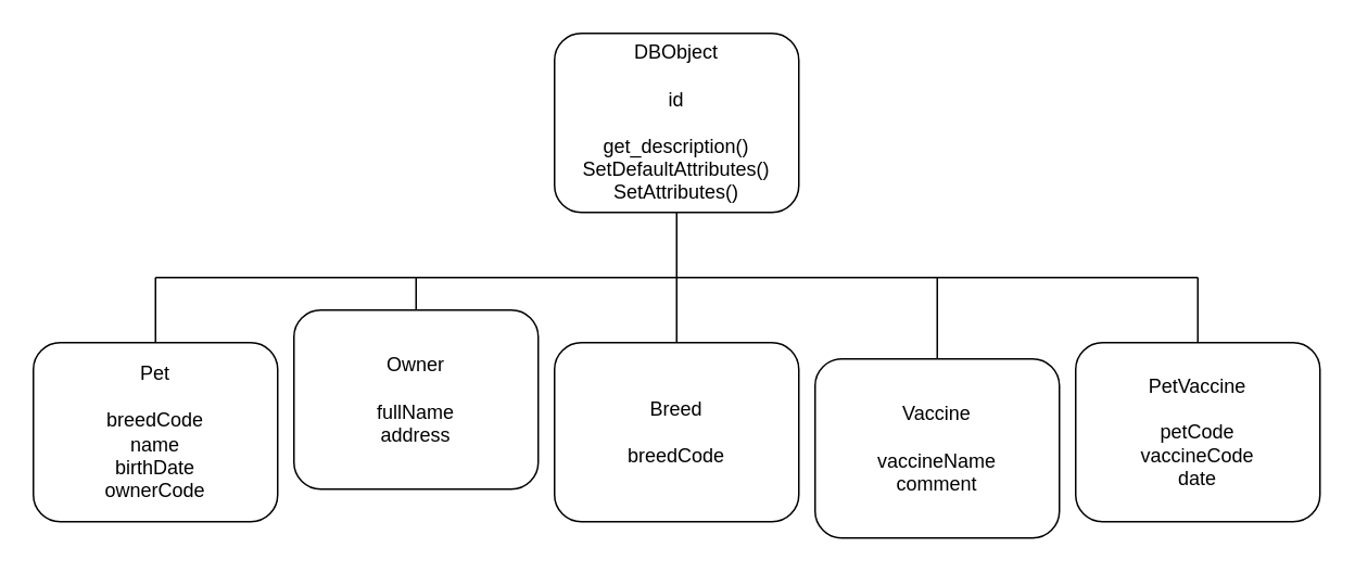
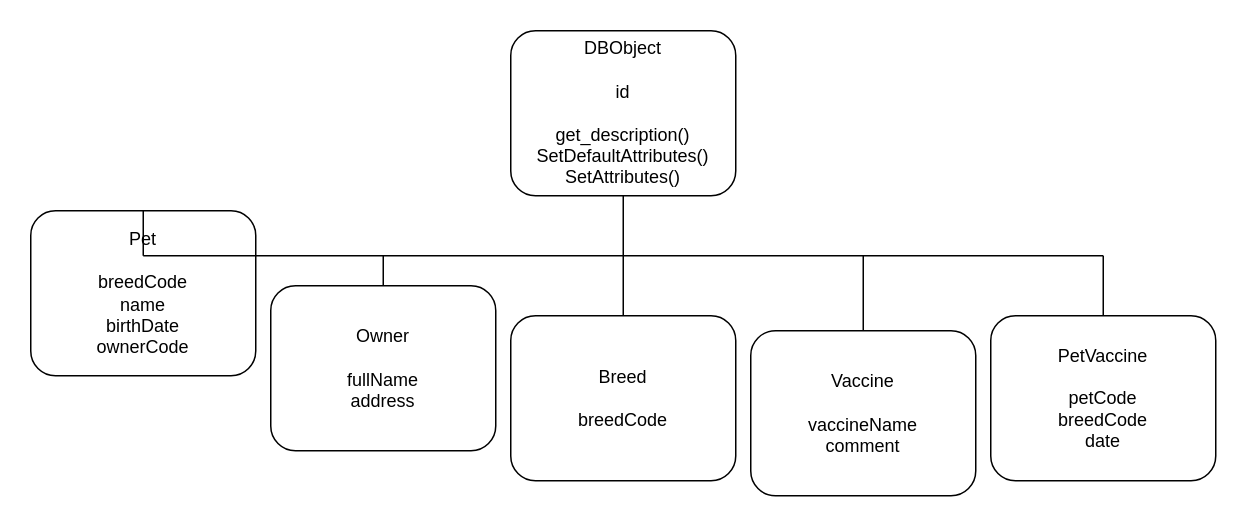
- <mxCell id="3" value="Pet&lt;br&gt;&lt;br&gt;breedCode&lt;br&gt;name&lt;br&gt;birthDate&lt;br&gt;ownerCode" style="rounded=1;whiteSpace=wrap;html=1;" vertex="1" parent="1"><mxGeometry x="20" y="210" width="150" height="110" as="geometry" /></mxCell>
+ <mxCell id="3" value="Pet&lt;br&gt;&lt;br&gt;breedCode&lt;br&gt;name&lt;br&gt;birthDate&lt;br&gt;ownerCode" style="rounded=1;whiteSpace=wrap;html=1;" vertex="1" parent="1"><mxGeometry x="20" y="140" width="150" height="110" as="geometry" /></mxCell>
- <mxCell id="7" value="PetVaccine&lt;br&gt;&lt;br&gt;petCode&lt;br&gt;vaccineCode&lt;div&gt;date&lt;/div&gt;" style="rounded=1;whiteSpace=wrap;html=1;" vertex="1" parent="1"><mxGeometry x="660" y="210" width="150" height="110" as="geometry" /></mxCell>
+ <mxCell id="7" value="PetVaccine&lt;br&gt;&lt;br&gt;petCode&lt;br&gt;breedCode&lt;div&gt;date&lt;/div&gt;" style="rounded=1;whiteSpace=wrap;html=1;" vertex="1" parent="1"><mxGeometry x="660" y="210" width="150" height="110" as="geometry" /></mxCell>
